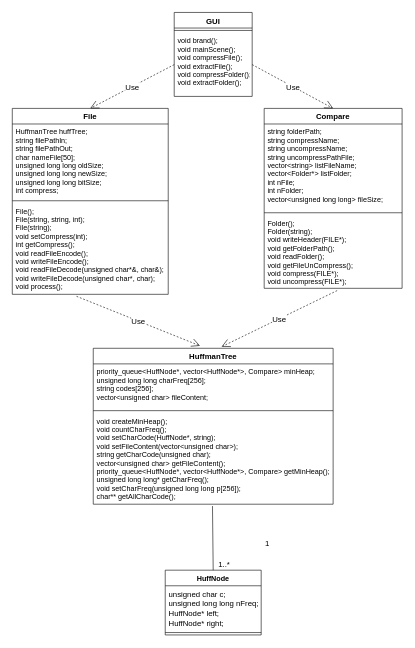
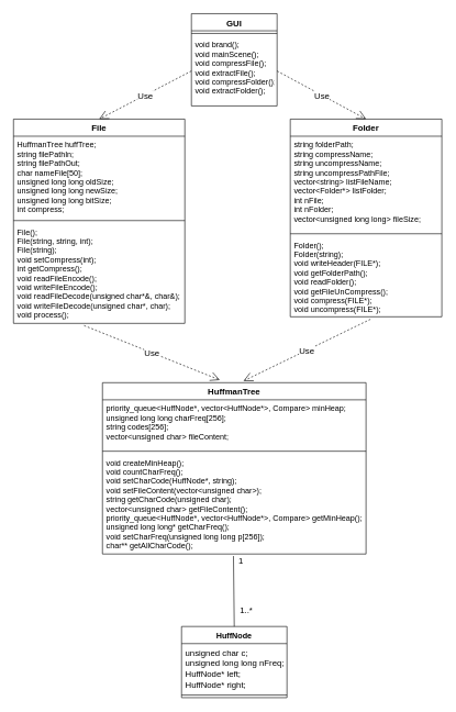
- <mxCell id="13" value="Compare&#10;" style="swimlane;fontStyle=1;align=center;verticalAlign=top;childLayout=stackLayout;horizontal=1;startSize=26;horizontalStack=0;resizeParent=1;resizeParentMax=0;resizeLast=0;collapsible=1;marginBottom=0;fontSize=13;" vertex="1" parent="1"><mxGeometry x="440" y="180" width="230" height="300" as="geometry" /></mxCell>
+ <mxCell id="13" value="Folder&#10;" style="swimlane;fontStyle=1;align=center;verticalAlign=top;childLayout=stackLayout;horizontal=1;startSize=26;horizontalStack=0;resizeParent=1;resizeParentMax=0;resizeLast=0;collapsible=1;marginBottom=0;fontSize=13;" vertex="1" parent="1"><mxGeometry x="440" y="180" width="230" height="300" as="geometry" /></mxCell>
- <mxCell id="25" value="1" style="text;html=1;align=center;verticalAlign=middle;resizable=0;points=[];;autosize=1;fontSize=13;" vertex="1" parent="1"><mxGeometry x="435" y="895" width="20" height="20" as="geometry" /></mxCell>
+ <mxCell id="25" value="1" style="text;html=1;align=center;verticalAlign=middle;resizable=0;points=[];;autosize=1;fontSize=13;" vertex="1" parent="1"><mxGeometry x="355" y="840" width="20" height="20" as="geometry" /></mxCell>
- <mxCell id="26" value="1..*" style="text;html=1;align=center;verticalAlign=middle;resizable=0;points=[];;autosize=1;fontSize=13;" vertex="1" parent="1"><mxGeometry x="358" y="930" width="30" height="20" as="geometry" /></mxCell>
+ <mxCell id="26" value="1..*" style="text;html=1;align=center;verticalAlign=middle;resizable=0;points=[];;autosize=1;fontSize=13;" vertex="1" parent="1"><mxGeometry x="358" y="915" width="30" height="20" as="geometry" /></mxCell>
